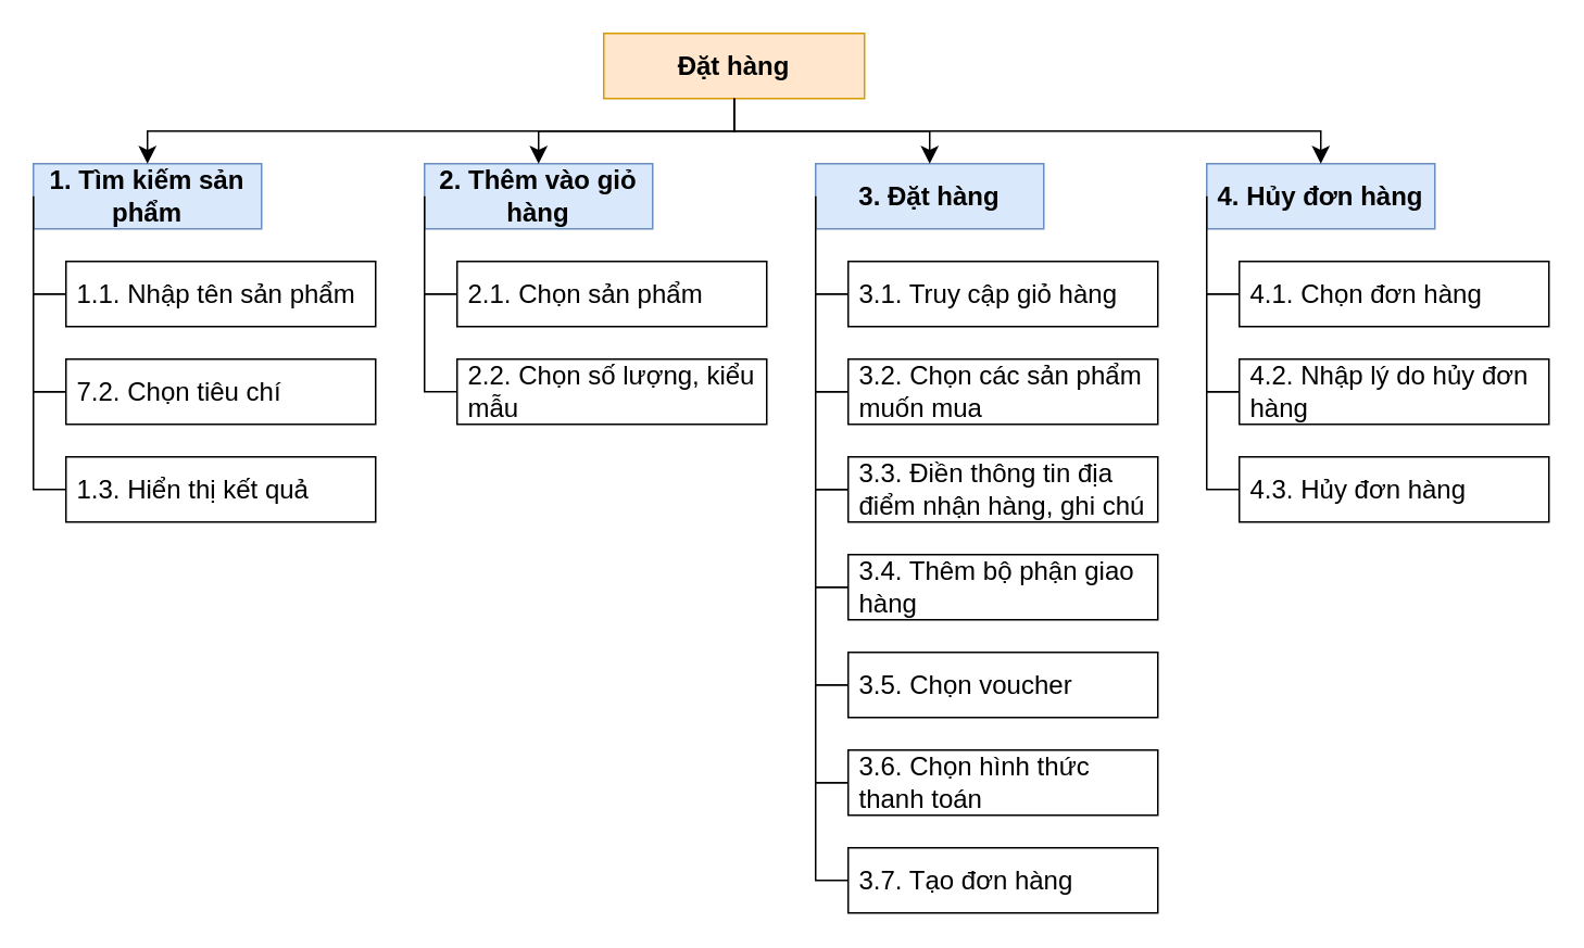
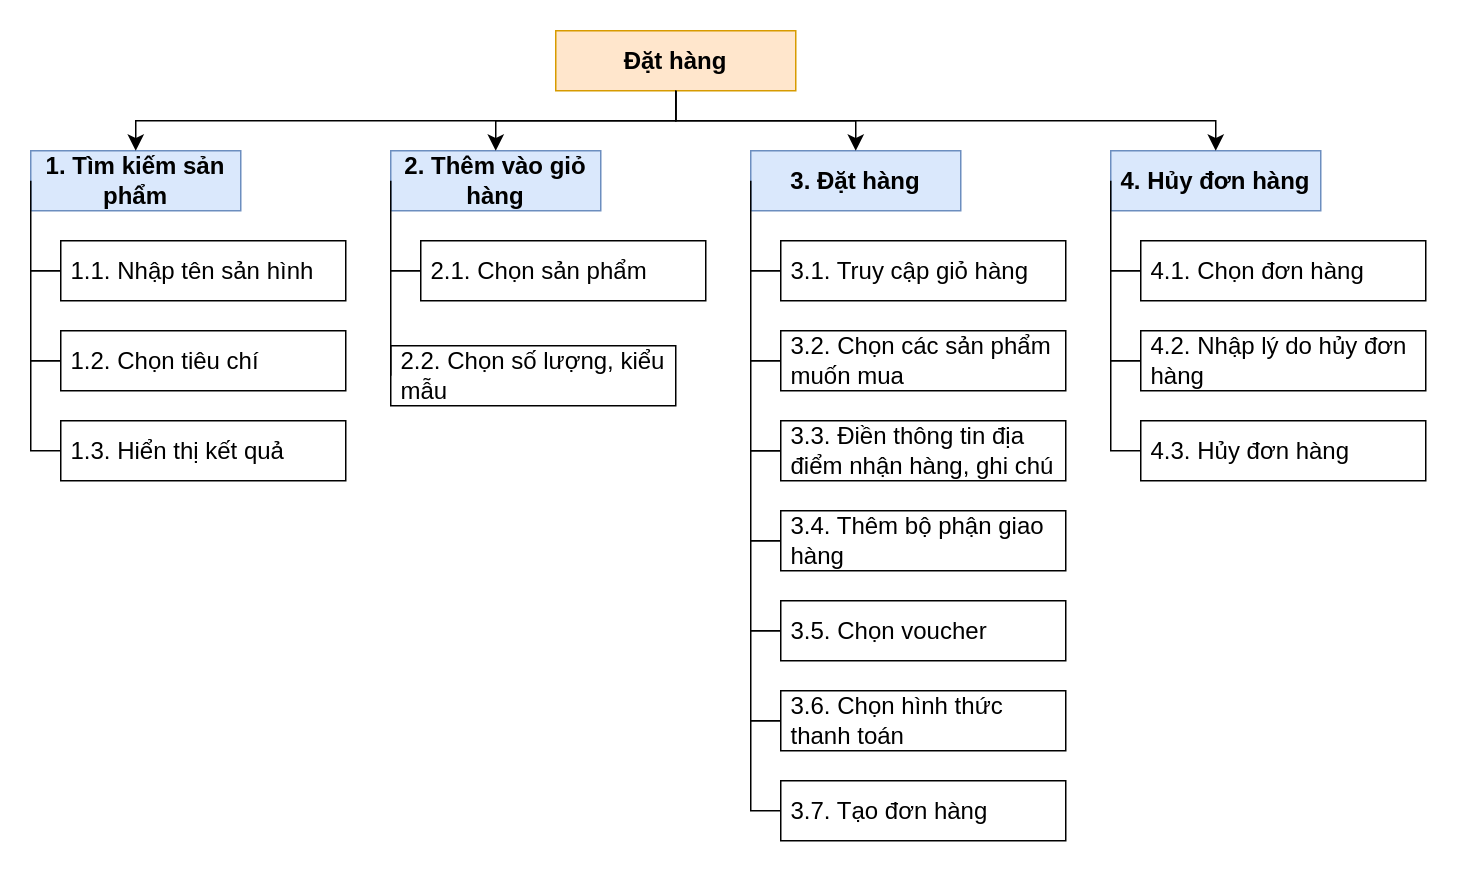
- <mxCell id="9" value="1.1. Nhập tên sản phẩm" style="rounded=0;whiteSpace=wrap;html=1;fontSize=16;align=left;spacingLeft=5;movable=1;resizable=1;rotatable=1;deletable=1;editable=1;connectable=1;" parent="1" vertex="1"><mxGeometry x="40" y="160" width="190" height="40" as="geometry" /></mxCell>
+ <mxCell id="9" value="1.1. Nhập tên sản hình" style="rounded=0;whiteSpace=wrap;html=1;fontSize=16;align=left;spacingLeft=5;movable=1;resizable=1;rotatable=1;deletable=1;editable=1;connectable=1;" parent="1" vertex="1"><mxGeometry x="40" y="160" width="190" height="40" as="geometry" /></mxCell>
- <mxCell id="10" value="7.2. Chọn tiêu chí" style="rounded=0;whiteSpace=wrap;html=1;fontSize=16;align=left;spacingLeft=5;movable=1;resizable=1;rotatable=1;deletable=1;editable=1;connectable=1;" parent="1" vertex="1"><mxGeometry x="40" y="220" width="190" height="40" as="geometry" /></mxCell>
+ <mxCell id="10" value="1.2. Chọn tiêu chí" style="rounded=0;whiteSpace=wrap;html=1;fontSize=16;align=left;spacingLeft=5;movable=1;resizable=1;rotatable=1;deletable=1;editable=1;connectable=1;" parent="1" vertex="1"><mxGeometry x="40" y="220" width="190" height="40" as="geometry" /></mxCell>
- <mxCell id="16" value="2.2. Chọn số lượng, kiểu mẫu" style="rounded=0;whiteSpace=wrap;html=1;fontSize=16;align=left;spacingLeft=5;movable=1;resizable=1;rotatable=1;deletable=1;editable=1;connectable=1;" parent="1" vertex="1"><mxGeometry x="280" y="220" width="190" height="40" as="geometry" /></mxCell>
+ <mxCell id="16" value="2.2. Chọn số lượng, kiểu mẫu" style="rounded=0;whiteSpace=wrap;html=1;fontSize=16;align=left;spacingLeft=5;movable=1;resizable=1;rotatable=1;deletable=1;editable=1;connectable=1;" parent="1" vertex="1"><mxGeometry x="260" y="230" width="190" height="40" as="geometry" /></mxCell>
